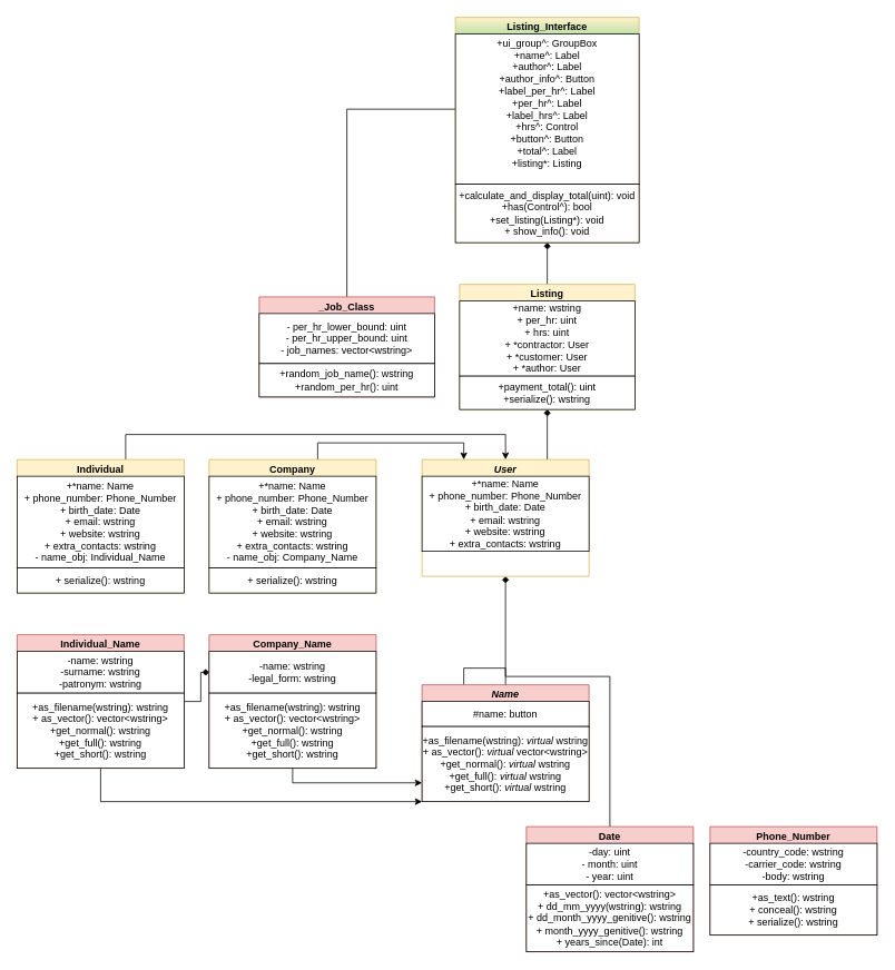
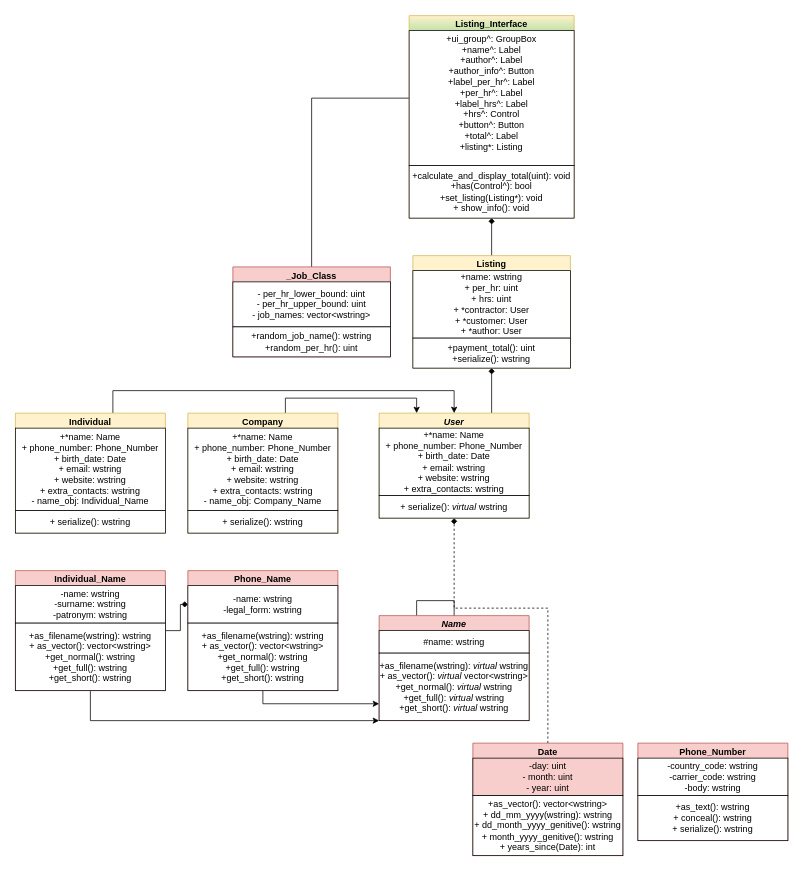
+ <mxCell id="25" value="+ serialize(): &lt;i&gt;virtual&lt;/i&gt;&amp;nbsp;wstring" style="rounded=0;whiteSpace=wrap;html=1;" vertex="1" parent="23"><mxGeometry y="110" width="200" height="30" as="geometry" /></mxCell>
- <mxCell id="12" value="Company_Name" style="swimlane;whiteSpace=wrap;html=1;fillColor=#f8cecc;strokeColor=#b85450;" vertex="1" parent="1"><mxGeometry x="250" y="760" width="200" height="160" as="geometry" /></mxCell>
+ <mxCell id="12" value="Phone_Name" style="swimlane;whiteSpace=wrap;html=1;fillColor=#f8cecc;strokeColor=#b85450;" vertex="1" parent="1"><mxGeometry x="250" y="760" width="200" height="160" as="geometry" /></mxCell>
- <mxCell id="18" style="edgeStyle=orthogonalEdgeStyle;rounded=0;orthogonalLoop=1;jettySize=auto;html=1;entryX=0.5;entryY=1;entryDx=0;entryDy=0;endArrow=diamond;endFill=1;" edge="1" parent="1" source="19" target="23"><mxGeometry relative="1" as="geometry"><Array as="points"><mxPoint x="730" y="810" /><mxPoint x="605" y="810" /></Array></mxGeometry></mxCell>
+ <mxCell id="18" style="edgeStyle=orthogonalEdgeStyle;rounded=0;orthogonalLoop=1;jettySize=auto;html=1;entryX=0.5;entryY=1;entryDx=0;entryDy=0;endArrow=diamond;endFill=1;dashed=1;" edge="1" parent="1" source="19" target="23"><mxGeometry relative="1" as="geometry"><Array as="points"><mxPoint x="730" y="810" /><mxPoint x="605" y="810" /></Array></mxGeometry></mxCell>
- <mxCell id="4" value="&lt;span style=&quot;background-color: transparent; color: light-dark(rgb(0, 0, 0), rgb(255, 255, 255));&quot;&gt;#name: button&lt;/span&gt;" style="rounded=0;whiteSpace=wrap;html=1;" vertex="1" parent="3"><mxGeometry y="20" width="200" height="30" as="geometry" /></mxCell>
+ <mxCell id="4" value="&lt;span style=&quot;background-color: transparent; color: light-dark(rgb(0, 0, 0), rgb(255, 255, 255));&quot;&gt;#name: wstring&lt;/span&gt;" style="rounded=0;whiteSpace=wrap;html=1;" vertex="1" parent="3"><mxGeometry y="20" width="200" height="30" as="geometry" /></mxCell>
- <mxCell id="20" value="-day: uint&lt;div&gt;- month: uint&lt;/div&gt;&lt;div&gt;- year: uint&lt;/div&gt;" style="rounded=0;whiteSpace=wrap;html=1;" vertex="1" parent="19"><mxGeometry y="20" width="200" height="50" as="geometry" /></mxCell>
+ <mxCell id="20" value="-day: uint&lt;div&gt;- month: uint&lt;/div&gt;&lt;div&gt;- year: uint&lt;/div&gt;" style="rounded=0;whiteSpace=wrap;html=1;fillColor=#f8cecc;" vertex="1" parent="19"><mxGeometry y="20" width="200" height="50" as="geometry" /></mxCell>
